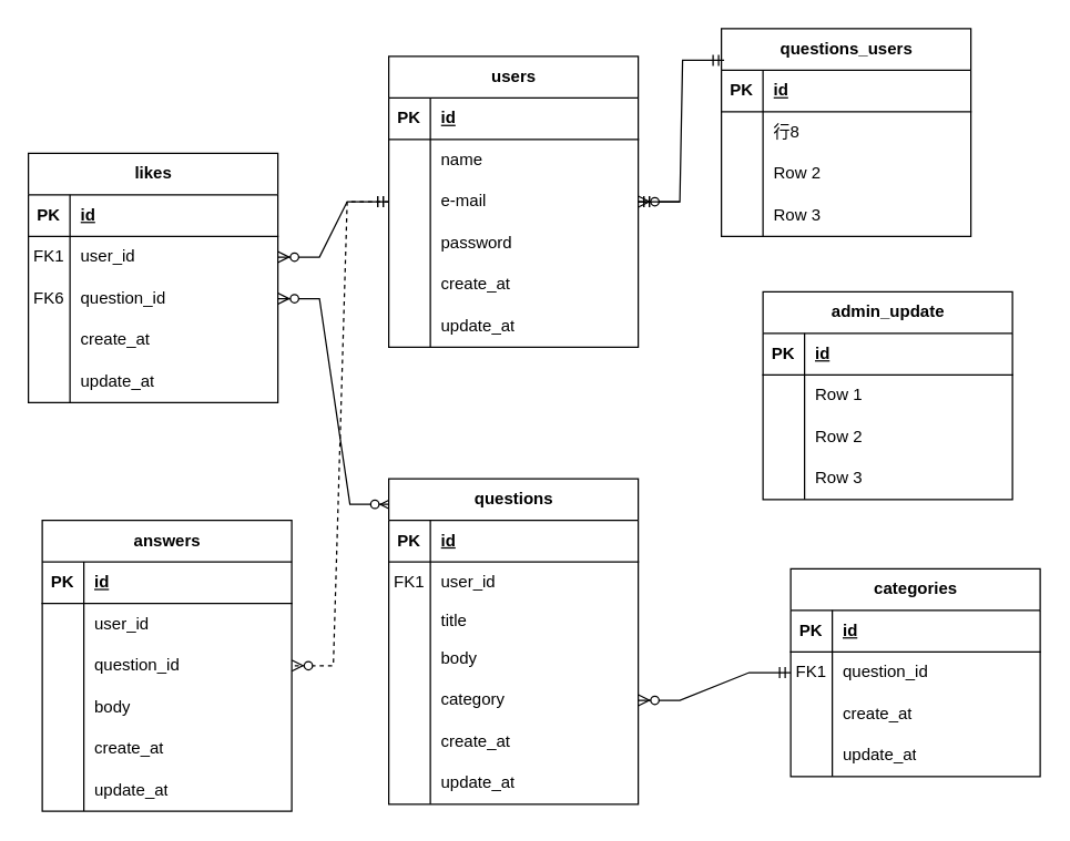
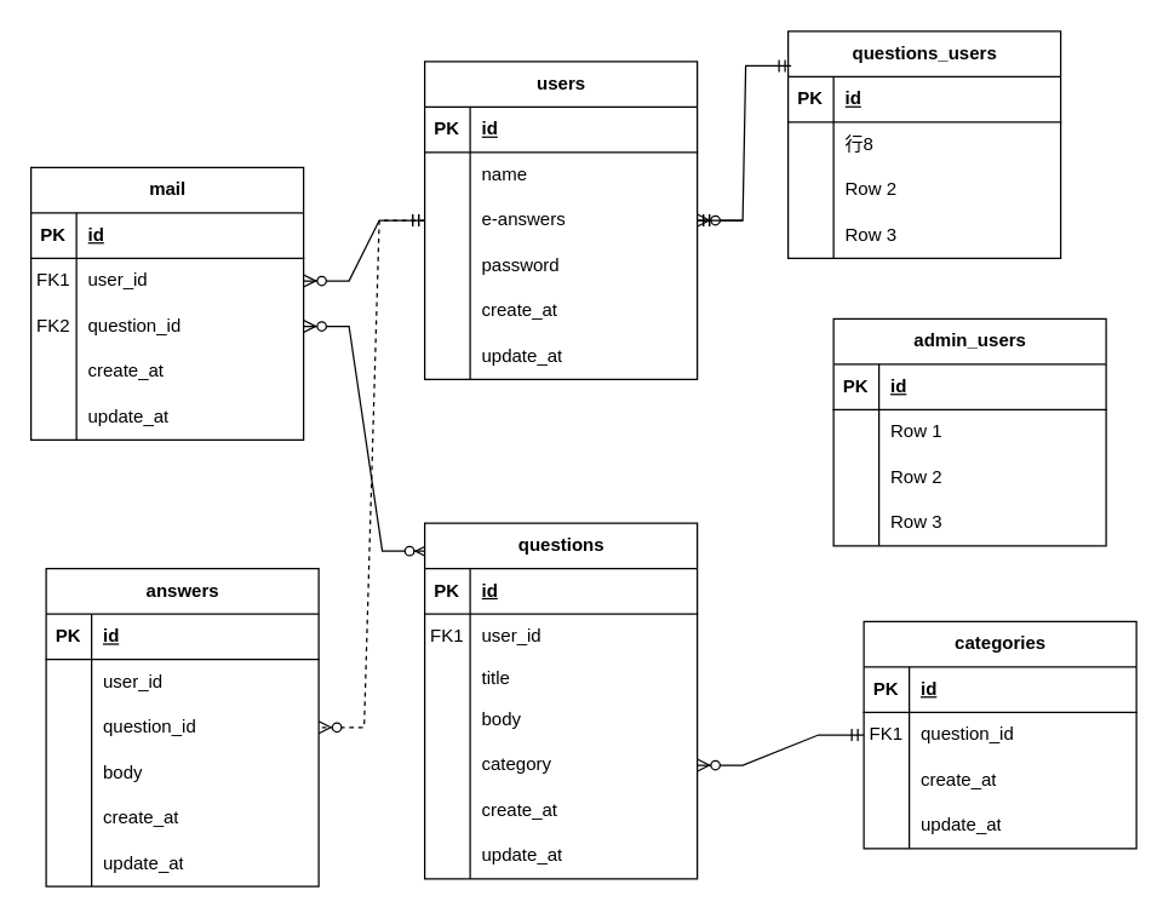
- <mxCell id="79" value="likes" style="shape=table;startSize=30;container=1;collapsible=1;childLayout=tableLayout;fixedRows=1;rowLines=0;fontStyle=1;align=center;resizeLast=1;html=1;" vertex="1" parent="1"><mxGeometry x="20" y="110" width="180" height="180" as="geometry" /></mxCell>
+ <mxCell id="79" value="mail" style="shape=table;startSize=30;container=1;collapsible=1;childLayout=tableLayout;fixedRows=1;rowLines=0;fontStyle=1;align=center;resizeLast=1;html=1;" vertex="1" parent="1"><mxGeometry x="20" y="110" width="180" height="180" as="geometry" /></mxCell>
- <mxCell id="11" value="&lt;font style=&quot;vertical-align: inherit;&quot;&gt;&lt;font style=&quot;vertical-align: inherit;&quot;&gt;e-mail&lt;/font&gt;&lt;/font&gt;" style="shape=partialRectangle;connectable=0;fillColor=none;top=0;left=0;bottom=0;right=0;align=left;spacingLeft=6;overflow=hidden;whiteSpace=wrap;html=1;" vertex="1" parent="9"><mxGeometry x="30" width="150" height="30" as="geometry"><mxRectangle width="150" height="30" as="alternateBounds" /></mxGeometry></mxCell>
+ <mxCell id="11" value="&lt;font style=&quot;vertical-align: inherit;&quot;&gt;&lt;font style=&quot;vertical-align: inherit;&quot;&gt;e-answers&lt;/font&gt;&lt;/font&gt;" style="shape=partialRectangle;connectable=0;fillColor=none;top=0;left=0;bottom=0;right=0;align=left;spacingLeft=6;overflow=hidden;whiteSpace=wrap;html=1;" vertex="1" parent="9"><mxGeometry x="30" width="150" height="30" as="geometry"><mxRectangle width="150" height="30" as="alternateBounds" /></mxGeometry></mxCell>
- <mxCell id="87" value="FK6" style="shape=partialRectangle;connectable=0;fillColor=none;top=0;left=0;bottom=0;right=0;editable=1;overflow=hidden;whiteSpace=wrap;html=1;" vertex="1" parent="86"><mxGeometry width="30" height="30" as="geometry"><mxRectangle width="30" height="30" as="alternateBounds" /></mxGeometry></mxCell>
+ <mxCell id="87" value="FK2" style="shape=partialRectangle;connectable=0;fillColor=none;top=0;left=0;bottom=0;right=0;editable=1;overflow=hidden;whiteSpace=wrap;html=1;" vertex="1" parent="86"><mxGeometry width="30" height="30" as="geometry"><mxRectangle width="30" height="30" as="alternateBounds" /></mxGeometry></mxCell>
- <mxCell id="34" value="&lt;font style=&quot;vertical-align: inherit;&quot;&gt;&lt;font style=&quot;vertical-align: inherit;&quot;&gt;&lt;font style=&quot;vertical-align: inherit;&quot;&gt;&lt;font style=&quot;vertical-align: inherit;&quot;&gt;admin_update&lt;/font&gt;&lt;/font&gt;&lt;/font&gt;&lt;/font&gt;" style="shape=table;startSize=30;container=1;collapsible=1;childLayout=tableLayout;fixedRows=1;rowLines=0;fontStyle=1;align=center;resizeLast=1;html=1;" vertex="1" parent="1"><mxGeometry x="550" y="210" width="180" height="150" as="geometry" /></mxCell>
+ <mxCell id="34" value="&lt;font style=&quot;vertical-align: inherit;&quot;&gt;&lt;font style=&quot;vertical-align: inherit;&quot;&gt;&lt;font style=&quot;vertical-align: inherit;&quot;&gt;&lt;font style=&quot;vertical-align: inherit;&quot;&gt;admin_users&lt;/font&gt;&lt;/font&gt;&lt;/font&gt;&lt;/font&gt;" style="shape=table;startSize=30;container=1;collapsible=1;childLayout=tableLayout;fixedRows=1;rowLines=0;fontStyle=1;align=center;resizeLast=1;html=1;" vertex="1" parent="1"><mxGeometry x="550" y="210" width="180" height="150" as="geometry" /></mxCell>
